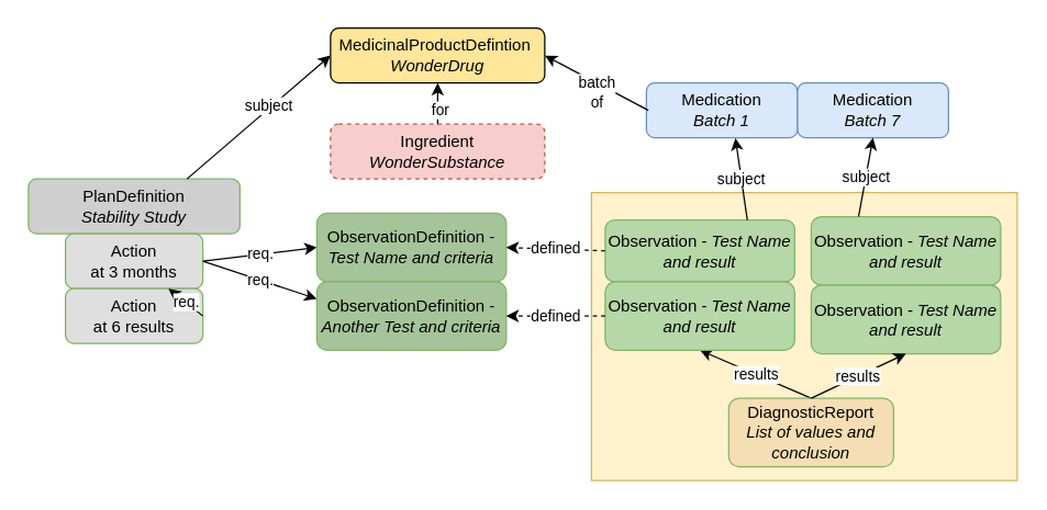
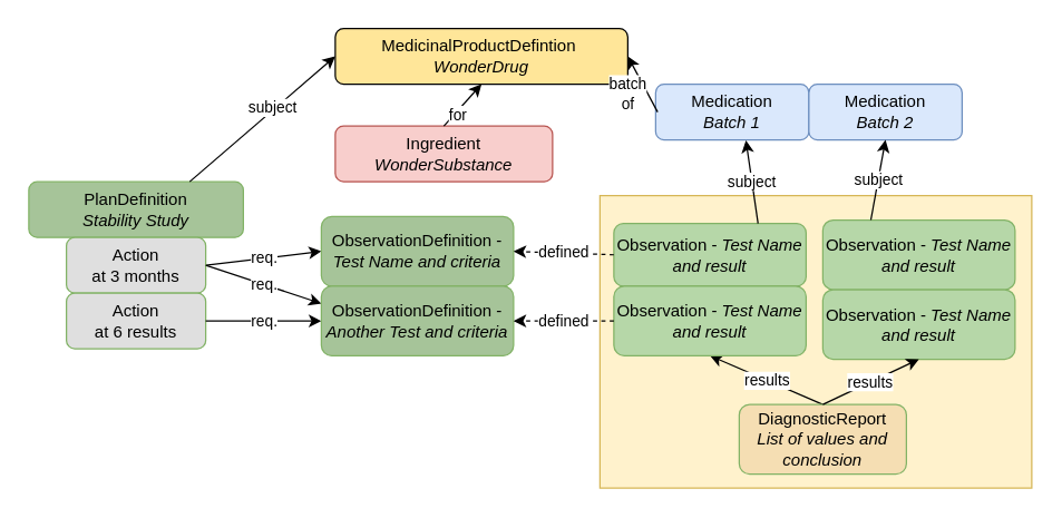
- <mxCell id="4" value="MedicinalProductDefintion&amp;nbsp;&lt;br&gt;&lt;i&gt;WonderDrug&lt;/i&gt;" style="rounded=1;whiteSpace=wrap;html=1;fontSize=12;glass=0;strokeWidth=1;shadow=0;fillColor=#ffe699;" parent="1" vertex="1"><mxGeometry x="240" y="20" width="156" height="40" as="geometry" /></mxCell>
+ <mxCell id="4" value="MedicinalProductDefintion&amp;nbsp;&lt;br&gt;&lt;i&gt;WonderDrug&lt;/i&gt;" style="rounded=1;whiteSpace=wrap;html=1;fontSize=12;glass=0;strokeWidth=1;shadow=0;fillColor=#ffe699;" parent="1" vertex="1"><mxGeometry x="240" y="20" width="210" height="40" as="geometry" /></mxCell>
- <mxCell id="21" value="Medication&lt;br&gt;&lt;i&gt;Batch 7&lt;/i&gt;" style="rounded=1;whiteSpace=wrap;html=1;fontSize=12;glass=0;strokeWidth=1;shadow=0;fillColor=#dae8fc;strokeColor=#6c8ebf;" vertex="1" parent="1"><mxGeometry x="580" y="60" width="110" height="40" as="geometry" /></mxCell>
+ <mxCell id="21" value="Medication&lt;br&gt;&lt;i&gt;Batch 2&lt;/i&gt;" style="rounded=1;whiteSpace=wrap;html=1;fontSize=12;glass=0;strokeWidth=1;shadow=0;fillColor=#dae8fc;strokeColor=#6c8ebf;" vertex="1" parent="1"><mxGeometry x="580" y="60" width="110" height="40" as="geometry" /></mxCell>
- <mxCell id="29" value="Ingredient&lt;br&gt;&lt;i&gt;WonderSubstance&lt;/i&gt;" style="rounded=1;whiteSpace=wrap;html=1;fontSize=12;glass=0;strokeWidth=1;shadow=0;fillColor=#f8cecc;strokeColor=#b85450;dashed=1;" vertex="1" parent="1"><mxGeometry x="240" y="90" width="156" height="40" as="geometry" /></mxCell>
+ <mxCell id="29" value="Ingredient&lt;br&gt;&lt;i&gt;WonderSubstance&lt;/i&gt;" style="rounded=1;whiteSpace=wrap;html=1;fontSize=12;glass=0;strokeWidth=1;shadow=0;fillColor=#f8cecc;strokeColor=#b85450;" vertex="1" parent="1"><mxGeometry x="240" y="90" width="156" height="40" as="geometry" /></mxCell>
- <mxCell id="5" value="PlanDefinition&lt;br&gt;&lt;i&gt;Stability Study&lt;/i&gt;" style="rounded=1;whiteSpace=wrap;html=1;fontSize=12;glass=0;strokeWidth=1;shadow=0;fillColor=#cfcfcf;strokeColor=#82b366;" parent="1" vertex="1"><mxGeometry x="20" y="130" width="154" height="40" as="geometry" /></mxCell>
+ <mxCell id="5" value="PlanDefinition&lt;br&gt;&lt;i&gt;Stability Study&lt;/i&gt;" style="rounded=1;whiteSpace=wrap;html=1;fontSize=12;glass=0;strokeWidth=1;shadow=0;fillColor=#a6c499;strokeColor=#82b366;" parent="1" vertex="1"><mxGeometry x="20" y="130" width="154" height="40" as="geometry" /></mxCell>
- <mxCell id="12" value="req." style="endArrow=classic;html=1;rounded=0;exitX=1;exitY=0.5;exitDx=0;exitDy=0;" edge="1" parent="1" source="10" target="9"><mxGeometry width="50" height="50" relative="1" as="geometry"><mxPoint x="180" y="230" as="sourcePoint" /><mxPoint x="220" y="230" as="targetPoint" /></mxGeometry></mxCell>
+ <mxCell id="12" value="req." style="endArrow=classic;html=1;rounded=0;entryX=0;entryY=0.5;entryDx=0;entryDy=0;exitX=1;exitY=0.5;exitDx=0;exitDy=0;entryPerimeter=0;" edge="1" parent="1" source="10" target="25"><mxGeometry width="50" height="50" relative="1" as="geometry"><mxPoint x="180" y="230" as="sourcePoint" /><mxPoint x="220" y="230" as="targetPoint" /></mxGeometry></mxCell>
